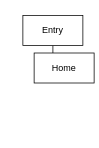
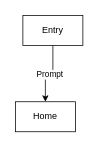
- <mxCell id="5" value="Home" style="rounded=0;whiteSpace=wrap;html=1;" vertex="1" parent="1"><mxGeometry x="45" y="70" width="80" height="40" as="geometry" /></mxCell>
+ <mxCell id="5" value="Home" style="rounded=0;whiteSpace=wrap;html=1;" vertex="1" parent="1"><mxGeometry x="20" y="135" width="80" height="40" as="geometry" /></mxCell>
